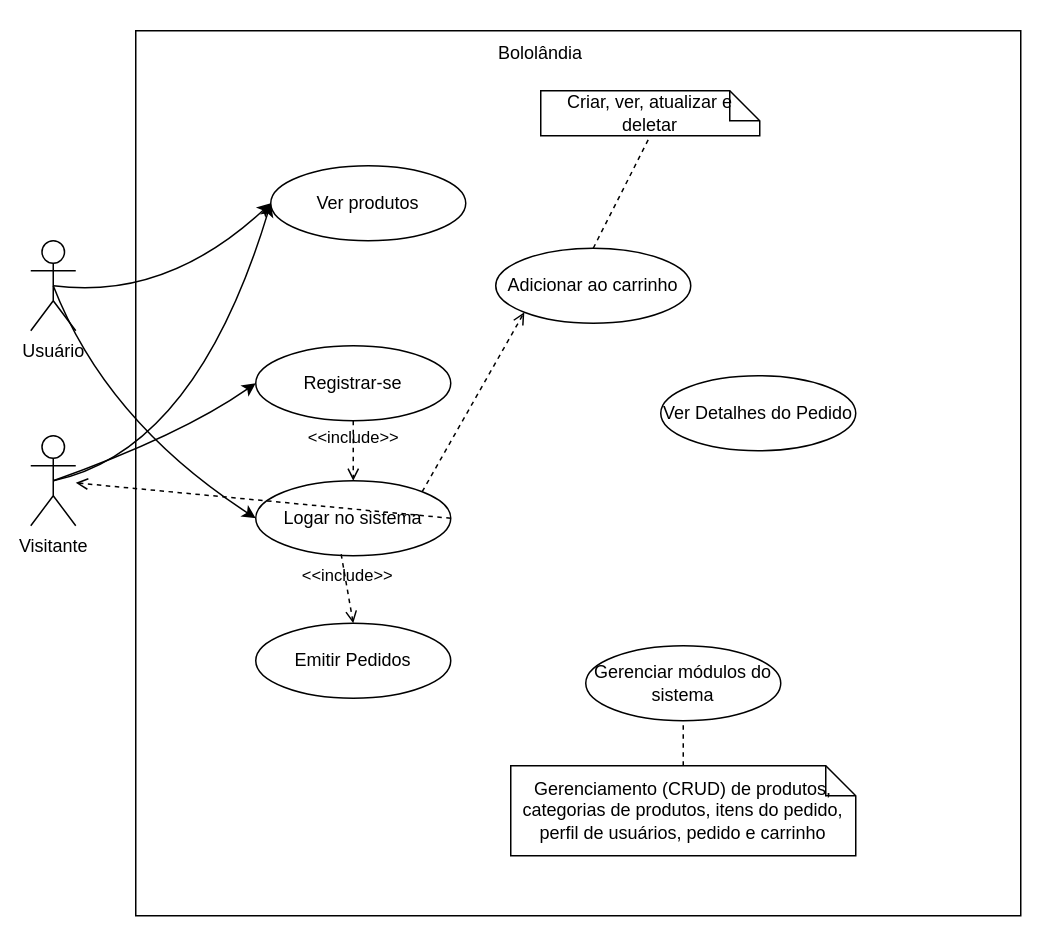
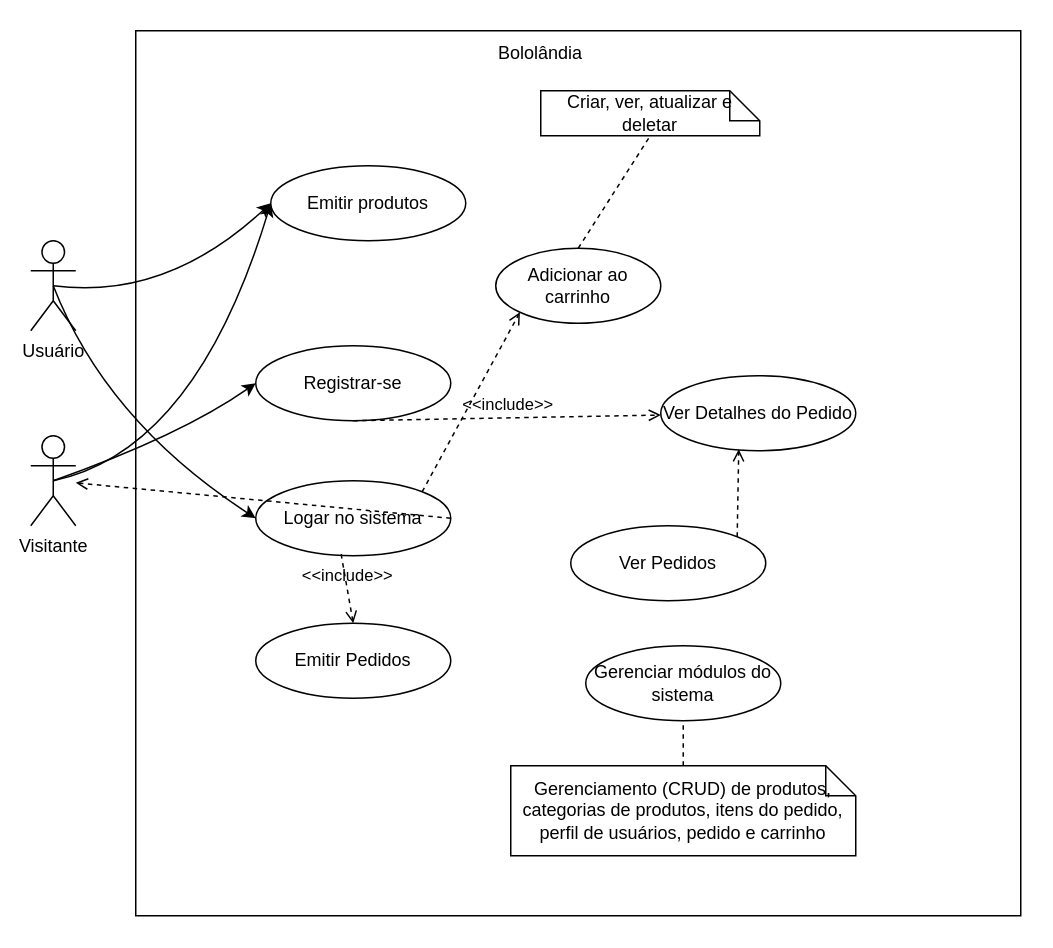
- <mxCell id="5" value="Ver produtos" style="ellipse;whiteSpace=wrap;html=1;" parent="1" vertex="1"><mxGeometry x="180" y="110" width="130" height="50" as="geometry" /></mxCell>
+ <mxCell id="5" value="Emitir produtos" style="ellipse;whiteSpace=wrap;html=1;" parent="1" vertex="1"><mxGeometry x="180" y="110" width="130" height="50" as="geometry" /></mxCell>
- <mxCell id="6" value="Adicionar ao carrinho" style="ellipse;whiteSpace=wrap;html=1;" parent="1" vertex="1"><mxGeometry x="330" y="165" width="130" height="50" as="geometry" /></mxCell>
+ <mxCell id="6" value="Adicionar ao carrinho" style="ellipse;whiteSpace=wrap;html=1;" parent="1" vertex="1"><mxGeometry x="330" y="165" width="110" height="50" as="geometry" /></mxCell>
- <mxCell id="23" value="&amp;lt;&amp;lt;include&amp;gt;&amp;gt;" style="html=1;verticalAlign=bottom;labelBackgroundColor=none;endArrow=open;endFill=0;dashed=1;rounded=0;entryX=0.5;entryY=0;entryDx=0;entryDy=0;exitX=0.5;exitY=1;exitDx=0;exitDy=0;" edge="1" parent="1" source="7" target="4"><mxGeometry width="160" relative="1" as="geometry"><mxPoint x="255" y="170" as="sourcePoint" /><mxPoint x="245" y="240" as="targetPoint" /></mxGeometry></mxCell>
+ <mxCell id="23" value="&amp;lt;&amp;lt;include&amp;gt;&amp;gt;" style="html=1;verticalAlign=bottom;labelBackgroundColor=none;endArrow=open;endFill=0;dashed=1;rounded=0;exitX=0.5;exitY=1;exitDx=0;exitDy=0;" edge="1" parent="1" source="7" target="21"><mxGeometry width="160" relative="1" as="geometry"><mxPoint x="255" y="170" as="sourcePoint" /><mxPoint x="245" y="240" as="targetPoint" /></mxGeometry></mxCell>
+ <mxCell id="26" value="" style="html=1;verticalAlign=bottom;labelBackgroundColor=none;endArrow=open;endFill=0;dashed=1;rounded=0;entryX=0.4;entryY=0.98;entryDx=0;entryDy=0;exitX=1;exitY=0;exitDx=0;exitDy=0;entryPerimeter=0;" edge="1" parent="1" source="15" target="21"><mxGeometry width="160" relative="1" as="geometry"><mxPoint x="310" y="355" as="sourcePoint" /><mxPoint x="390" y="385" as="targetPoint" /></mxGeometry></mxCell>
+ <mxCell id="15" value="Ver Pedidos" style="ellipse;whiteSpace=wrap;html=1;" vertex="1" parent="1"><mxGeometry x="380" y="350" width="130" height="50" as="geometry" /></mxCell>
